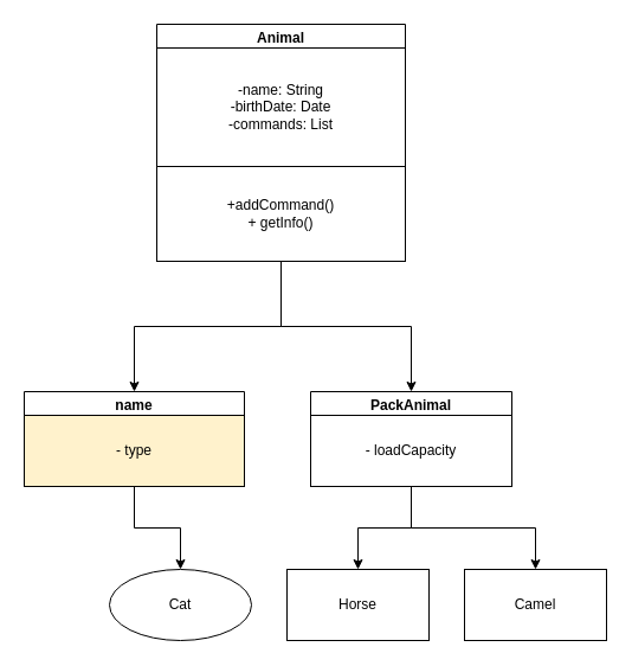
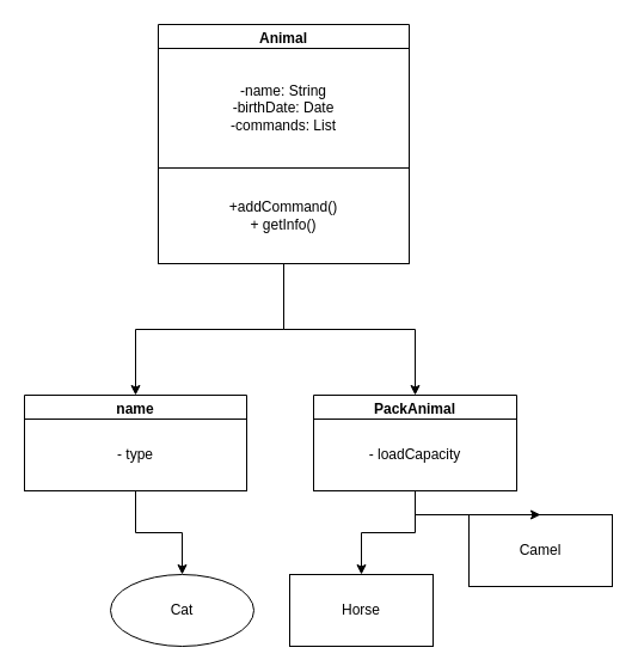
- <mxCell id="8" value="- type" style="rounded=0;whiteSpace=wrap;html=1;fillColor=#fff2cc;" parent="7" vertex="1"><mxGeometry y="20" width="186" height="60" as="geometry" /></mxCell>
+ <mxCell id="8" value="- type" style="rounded=0;whiteSpace=wrap;html=1;" parent="7" vertex="1"><mxGeometry y="20" width="186" height="60" as="geometry" /></mxCell>
- <mxCell id="13" value="Camel" style="rounded=0;whiteSpace=wrap;html=1;" parent="1" vertex="1"><mxGeometry x="392" y="480" width="120" height="60" as="geometry" /></mxCell>
+ <mxCell id="13" value="Camel" style="rounded=0;whiteSpace=wrap;html=1;" parent="1" vertex="1"><mxGeometry x="392" y="430" width="120" height="60" as="geometry" /></mxCell>
